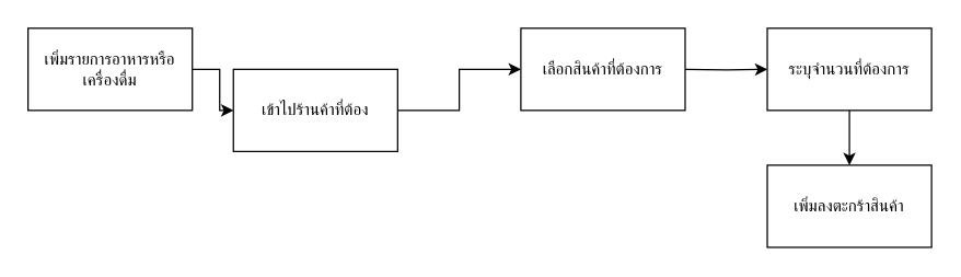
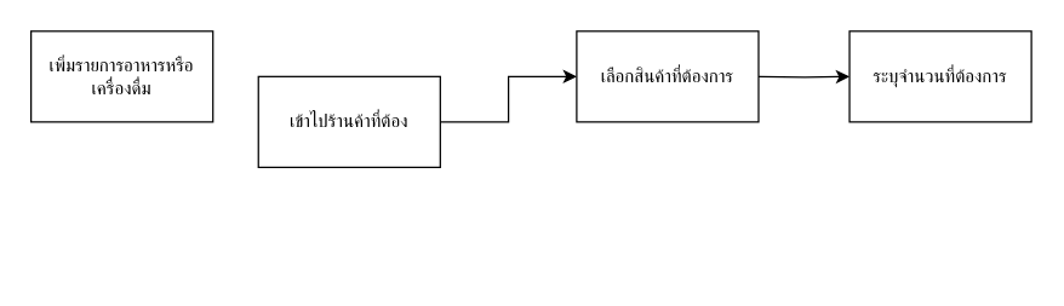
- <mxCell id="2" style="edgeStyle=orthogonalEdgeStyle;rounded=0;orthogonalLoop=1;jettySize=auto;html=1;exitX=1;exitY=0.5;exitDx=0;exitDy=0;entryX=0;entryY=0.5;entryDx=0;entryDy=0;" parent="1" source="3" target="5" edge="1"><mxGeometry relative="1" as="geometry" /></mxCell>
- <mxCell id="8" style="edgeStyle=orthogonalEdgeStyle;rounded=0;orthogonalLoop=1;jettySize=auto;html=1;exitX=0.5;exitY=1;exitDx=0;exitDy=0;entryX=0.5;entryY=0;entryDx=0;entryDy=0;" parent="1" source="9" target="10" edge="1"><mxGeometry relative="1" as="geometry" /></mxCell>
- <mxCell id="10" value="เพิ่มลงตะกร้าสินค้า" style="rounded=0;whiteSpace=wrap;html=1;" parent="1" vertex="1"><mxGeometry x="560" y="120" width="120" height="60" as="geometry" /></mxCell>
